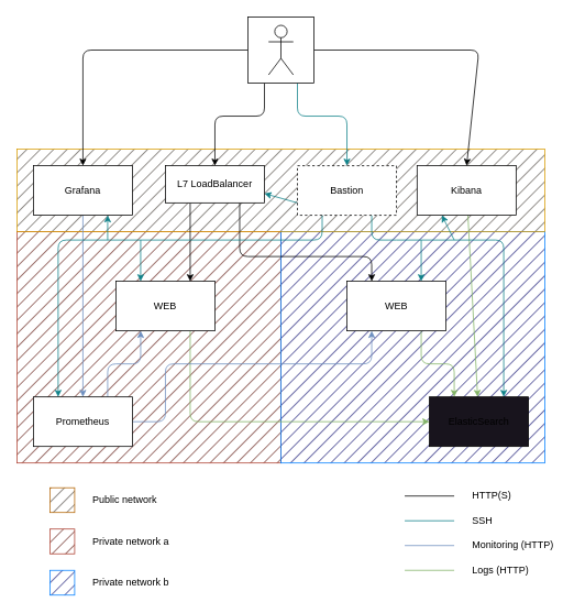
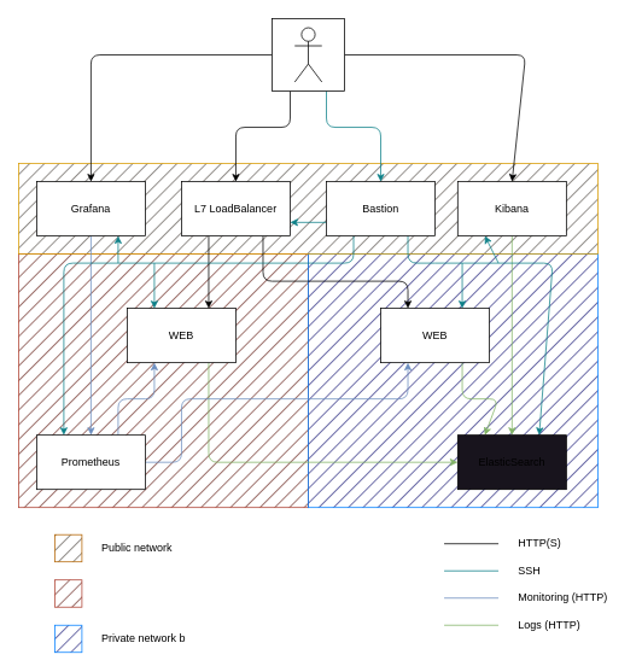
- <mxCell id="20" value="L7 LoadBalancer" style="rounded=0;whiteSpace=wrap;html=1;fillStyle=auto;movable=0;resizable=0;rotatable=0;deletable=0;editable=0;connectable=0;" parent="1" vertex="1"><mxGeometry x="200" y="200" width="120" height="45" as="geometry" /></mxCell>
+ <mxCell id="20" value="L7 LoadBalancer" style="rounded=0;whiteSpace=wrap;html=1;fillStyle=auto;movable=0;resizable=0;rotatable=0;deletable=0;editable=0;connectable=0;" parent="1" vertex="1"><mxGeometry x="200" y="200" width="120" height="60" as="geometry" /></mxCell>
- <mxCell id="26" value="Bastion" style="rounded=0;whiteSpace=wrap;html=1;fillStyle=auto;movable=0;resizable=0;rotatable=0;deletable=0;editable=0;connectable=0;dashed=1;" parent="1" vertex="1"><mxGeometry x="360" y="200" width="120" height="60" as="geometry" /></mxCell>
+ <mxCell id="26" value="Bastion" style="rounded=0;whiteSpace=wrap;html=1;fillStyle=auto;movable=0;resizable=0;rotatable=0;deletable=0;editable=0;connectable=0;" parent="1" vertex="1"><mxGeometry x="360" y="200" width="120" height="60" as="geometry" /></mxCell>
- <mxCell id="16" value="ElasticSearch" style="rounded=0;whiteSpace=wrap;html=1;movable=0;resizable=0;rotatable=0;deletable=0;editable=0;connectable=0;fillColor=#18141D;" parent="1" vertex="1"><mxGeometry x="520" y="480" width="120" height="60" as="geometry" /></mxCell>
+ <mxCell id="16" value="ElasticSearch" style="rounded=0;whiteSpace=wrap;html=1;movable=0;resizable=0;rotatable=0;deletable=0;editable=0;connectable=0;fillColor=#18141D;" parent="1" vertex="1"><mxGeometry x="505" y="480" width="120" height="60" as="geometry" /></mxCell>
- <mxCell id="47" value="Private network a" style="text;html=1;strokeColor=none;fillColor=none;align=left;verticalAlign=middle;whiteSpace=wrap;rounded=0;fillStyle=hatch;movable=0;resizable=0;rotatable=0;deletable=0;editable=0;connectable=0;" parent="1" vertex="1"><mxGeometry x="110" y="640" width="100" height="30" as="geometry" /></mxCell>
